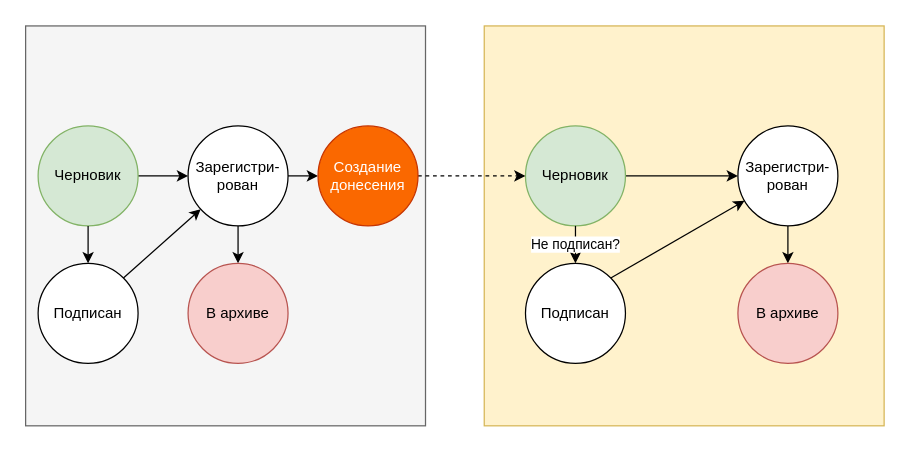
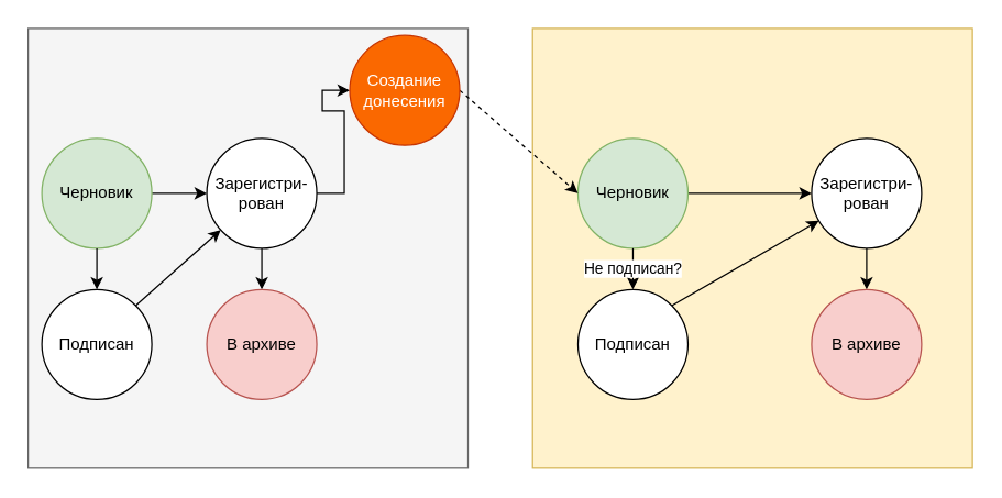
- <mxCell id="22" value="Создание&lt;br&gt;донесения" style="ellipse;whiteSpace=wrap;html=1;aspect=fixed;fillColor=#fa6800;strokeColor=#C73500;fontColor=#ffffff;" vertex="1" parent="1"><mxGeometry x="254" y="100" width="80" height="80" as="geometry" /></mxCell>
+ <mxCell id="22" value="Создание&lt;br&gt;донесения" style="ellipse;whiteSpace=wrap;html=1;aspect=fixed;fillColor=#fa6800;strokeColor=#C73500;fontColor=#ffffff;" vertex="1" parent="1"><mxGeometry x="254" y="25" width="80" height="80" as="geometry" /></mxCell>
